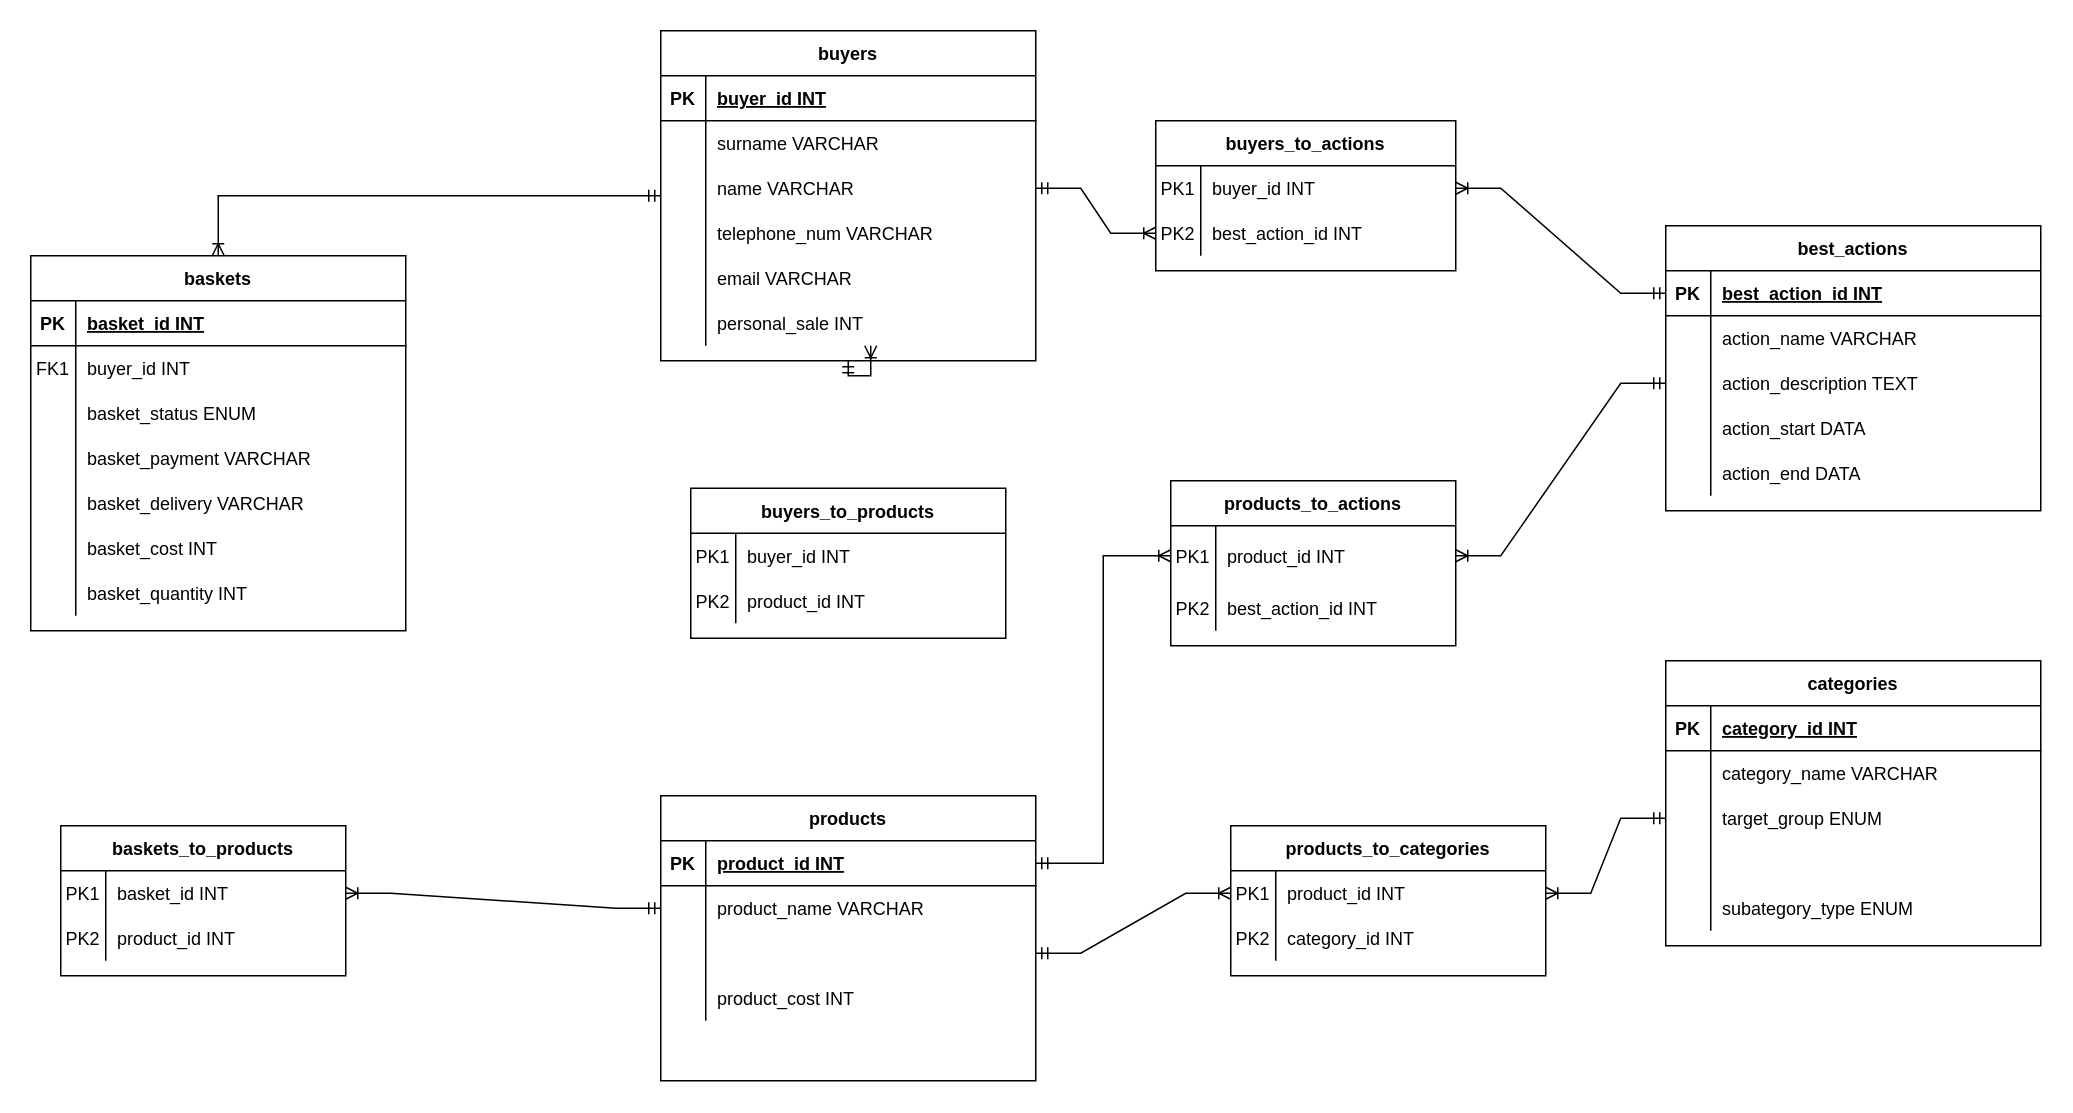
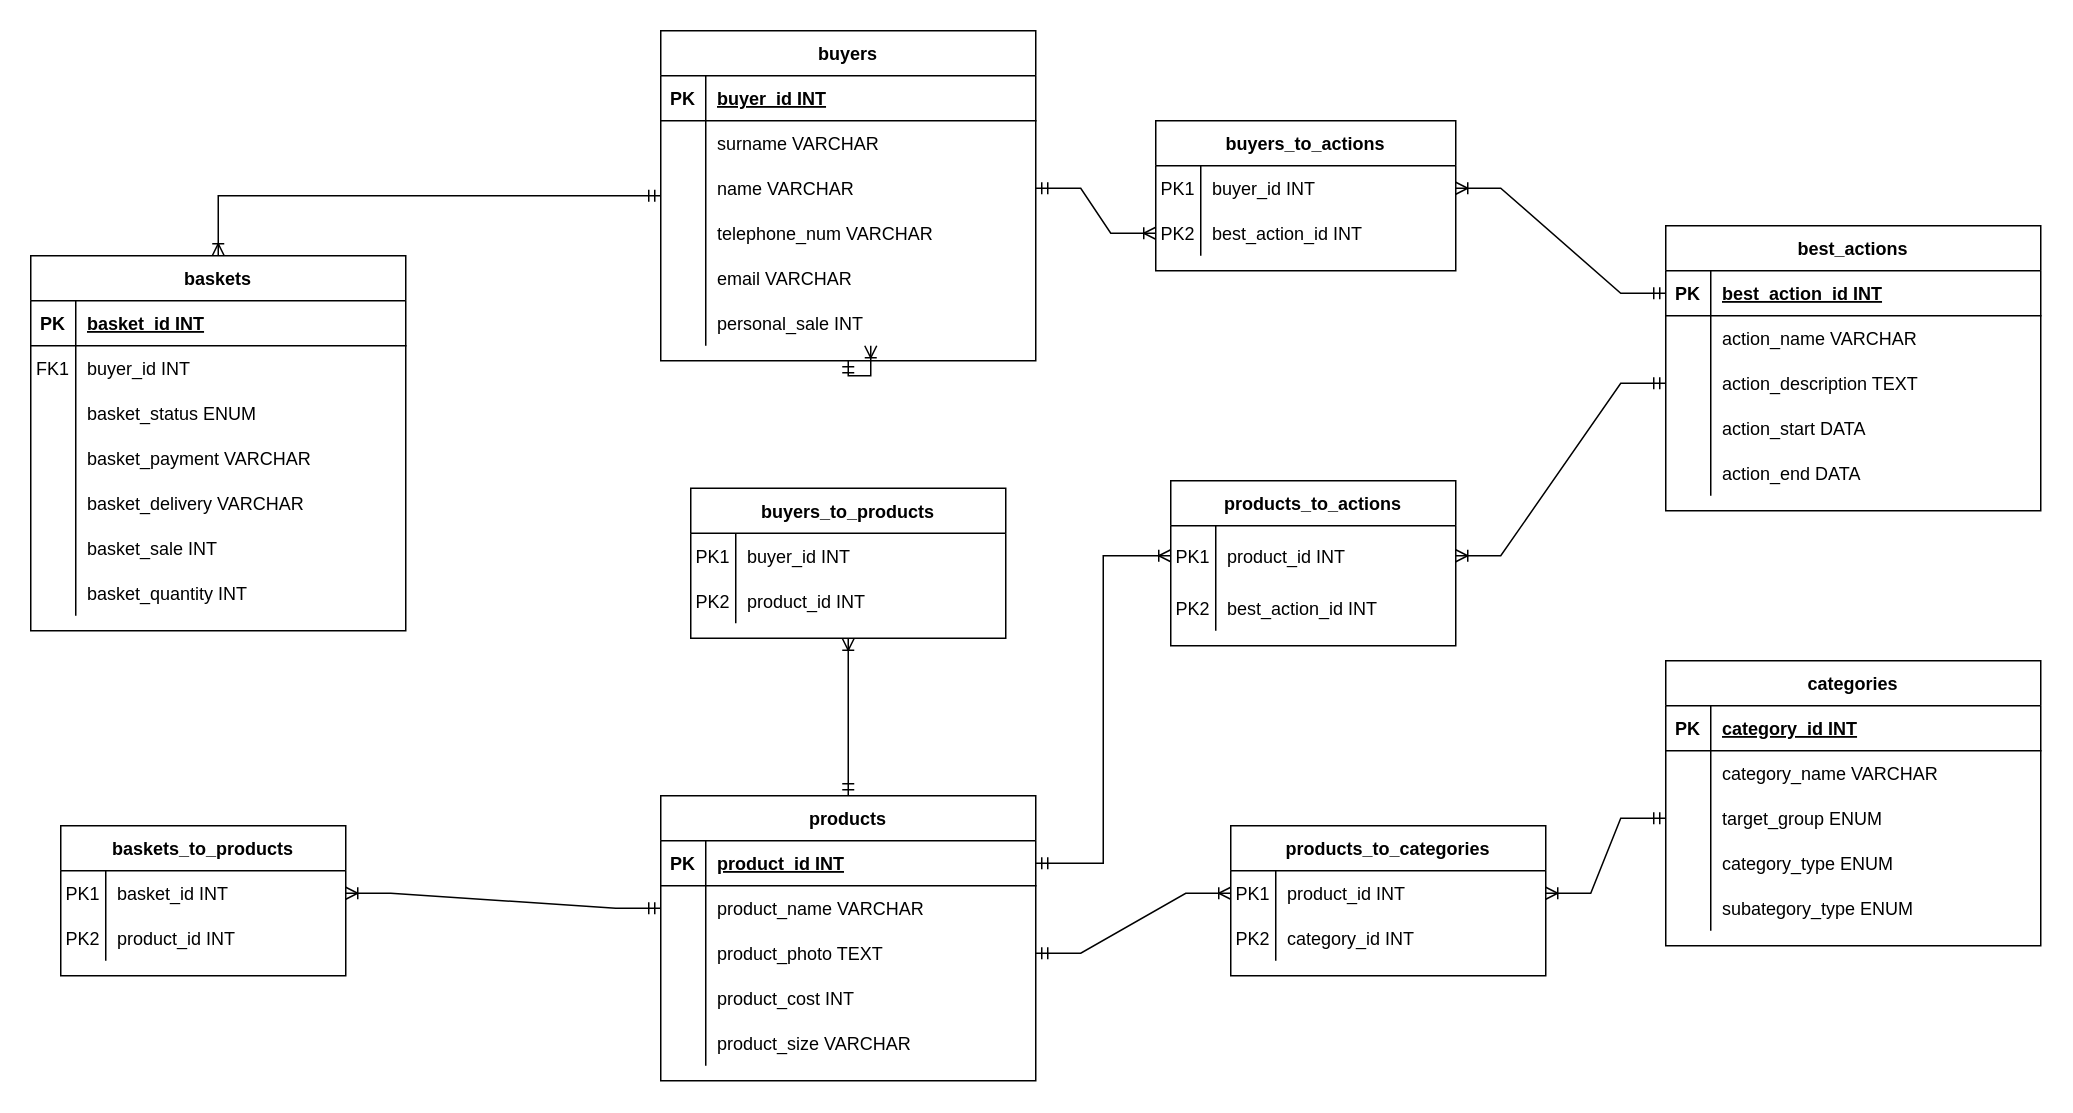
- <mxCell id="20" value="basket_cost INT" style="shape=partialRectangle;overflow=hidden;connectable=0;fillColor=none;top=0;left=0;bottom=0;right=0;align=left;spacingLeft=6;" parent="18" vertex="1"><mxGeometry x="30" width="220" height="30" as="geometry"><mxRectangle width="220" height="30" as="alternateBounds" /></mxGeometry></mxCell>
+ <mxCell id="20" value="basket_sale INT" style="shape=partialRectangle;overflow=hidden;connectable=0;fillColor=none;top=0;left=0;bottom=0;right=0;align=left;spacingLeft=6;" parent="18" vertex="1"><mxGeometry x="30" width="220" height="30" as="geometry"><mxRectangle width="220" height="30" as="alternateBounds" /></mxGeometry></mxCell>
+ <mxCell id="128" value="" style="edgeStyle=orthogonalEdgeStyle;fontSize=12;html=1;endArrow=ERoneToMany;startArrow=ERmandOne;rounded=0;exitX=0.5;exitY=0;exitDx=0;exitDy=0;entryX=0.5;entryY=1;entryDx=0;entryDy=0;" parent="1" source="24" target="119" edge="1"><mxGeometry width="100" height="100" relative="1" as="geometry"><mxPoint x="330" y="570" as="sourcePoint" /><mxPoint x="430" y="470" as="targetPoint" /></mxGeometry></mxCell>
+ <mxCell id="87" value="category_type ENUM" style="shape=partialRectangle;overflow=hidden;connectable=0;fillColor=none;top=0;left=0;bottom=0;right=0;align=left;spacingLeft=6;" parent="85" vertex="1"><mxGeometry x="30" width="220" height="30" as="geometry"><mxRectangle width="220" height="30" as="alternateBounds" /></mxGeometry></mxCell>
+ <mxCell id="33" value="product_photo TEXT" style="shape=partialRectangle;overflow=hidden;connectable=0;fillColor=none;top=0;left=0;bottom=0;right=0;align=left;spacingLeft=6;" parent="31" vertex="1"><mxGeometry x="30" width="220" height="30" as="geometry"><mxRectangle width="220" height="30" as="alternateBounds" /></mxGeometry></mxCell>
+ <mxCell id="39" value="product_size VARCHAR" style="shape=partialRectangle;overflow=hidden;connectable=0;fillColor=none;top=0;left=0;bottom=0;right=0;align=left;spacingLeft=6;" parent="37" vertex="1"><mxGeometry x="30" width="220" height="30" as="geometry"><mxRectangle width="220" height="30" as="alternateBounds" /></mxGeometry></mxCell>
